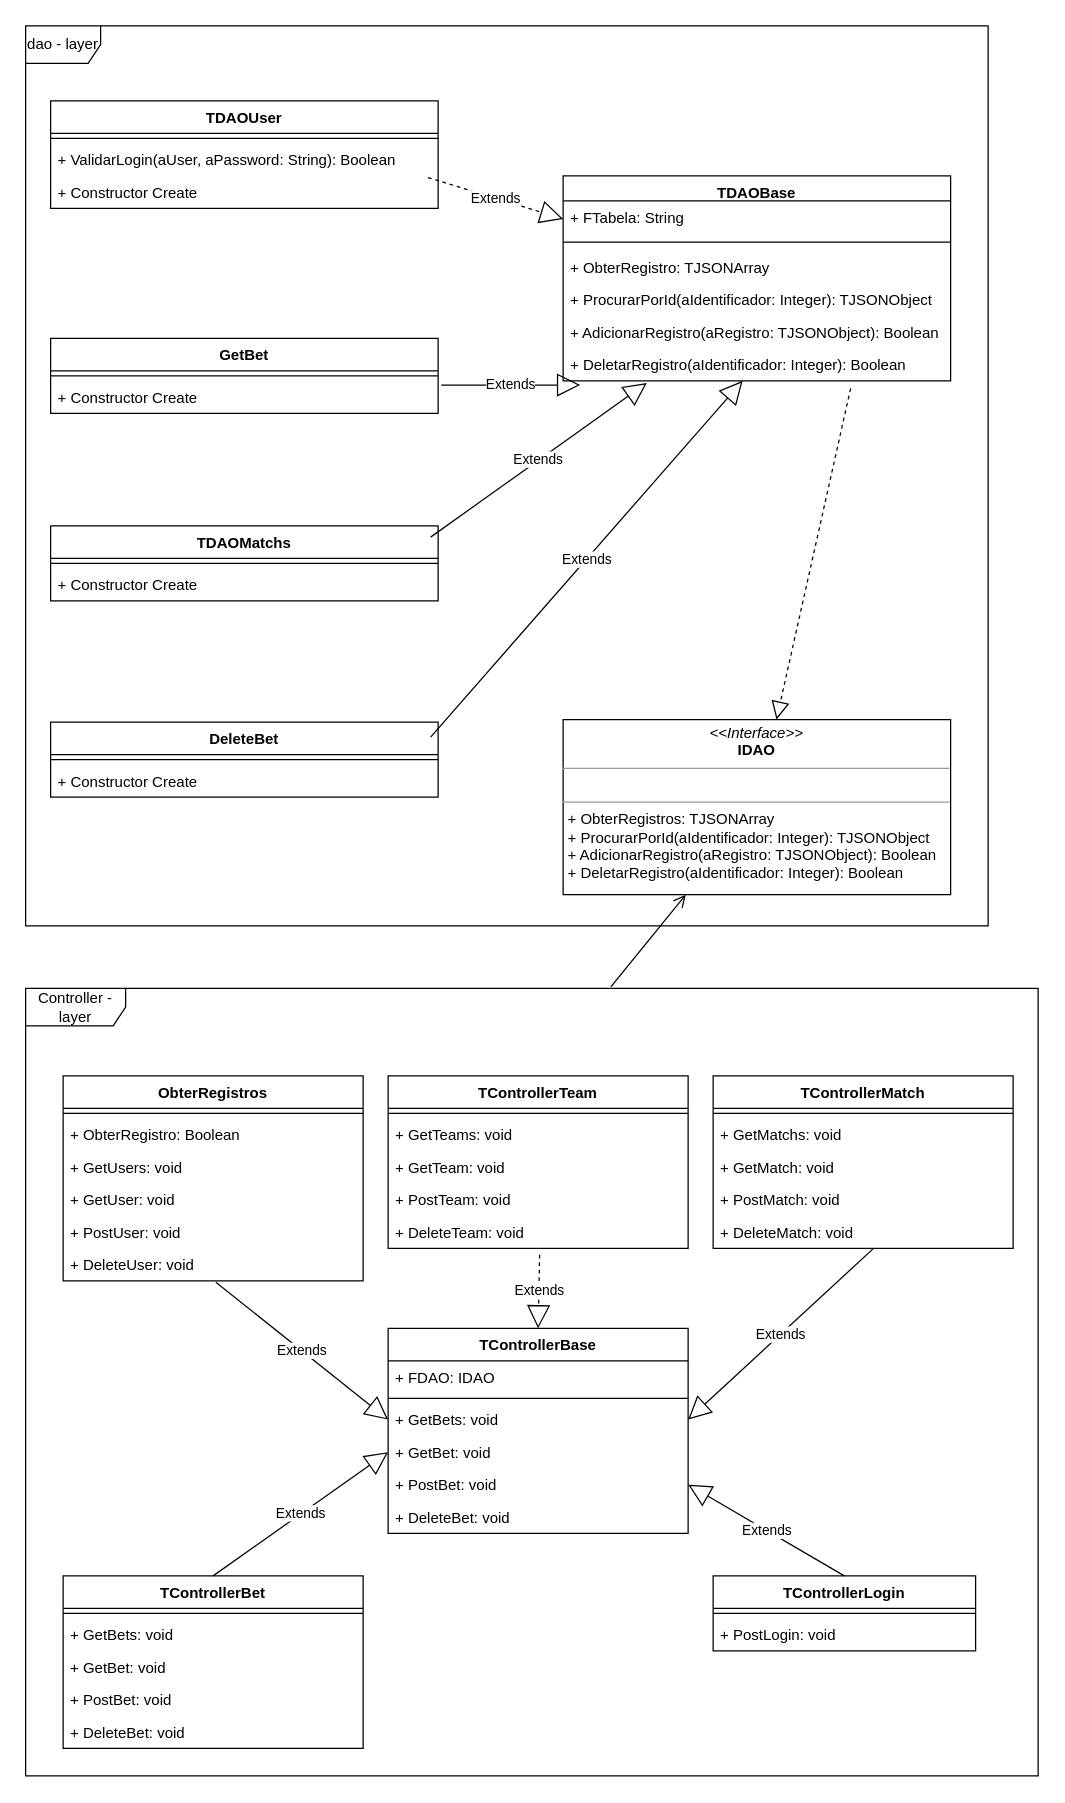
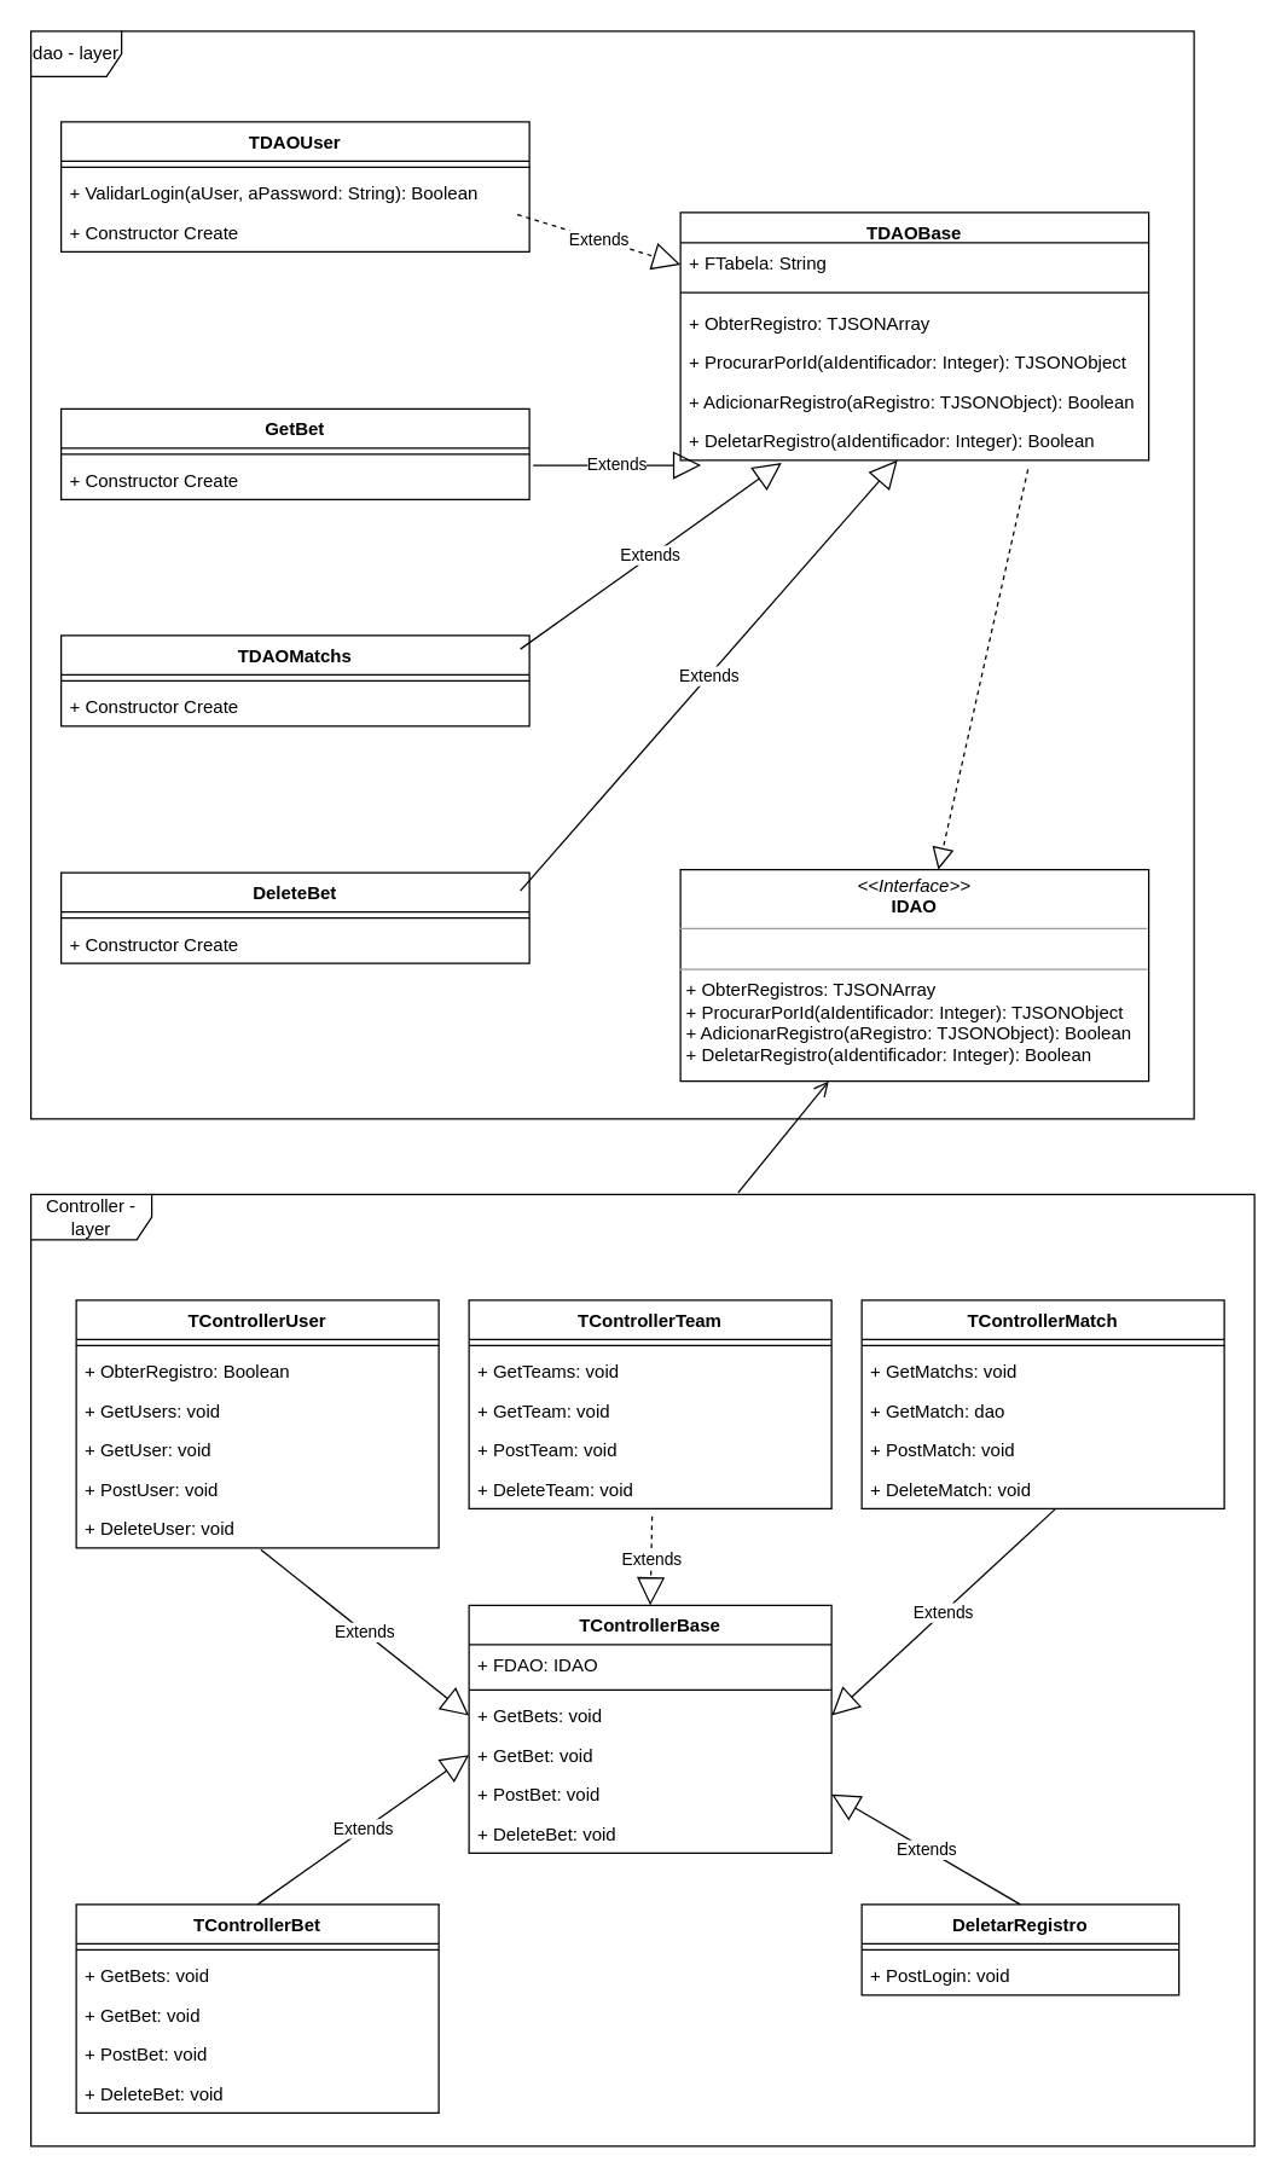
- <mxCell id="18" value="ObterRegistros&#10;" style="swimlane;fontStyle=1;align=center;verticalAlign=top;childLayout=stackLayout;horizontal=1;startSize=26;horizontalStack=0;resizeParent=1;resizeParentMax=0;resizeLast=0;collapsible=1;marginBottom=0;" parent="1" vertex="1"><mxGeometry x="50" y="860" width="240" height="164" as="geometry" /></mxCell>
+ <mxCell id="18" value="TControllerUser&#10;" style="swimlane;fontStyle=1;align=center;verticalAlign=top;childLayout=stackLayout;horizontal=1;startSize=26;horizontalStack=0;resizeParent=1;resizeParentMax=0;resizeLast=0;collapsible=1;marginBottom=0;" parent="1" vertex="1"><mxGeometry x="50" y="860" width="240" height="164" as="geometry" /></mxCell>
- <mxCell id="40" value="+ GetMatch: void&#10;" style="text;strokeColor=none;fillColor=none;align=left;verticalAlign=top;spacingLeft=4;spacingRight=4;overflow=hidden;rotatable=0;points=[[0,0.5],[1,0.5]];portConstraint=eastwest;" parent="37" vertex="1"><mxGeometry y="60" width="240" height="26" as="geometry" /></mxCell>
+ <mxCell id="40" value="+ GetMatch: dao&#10;" style="text;strokeColor=none;fillColor=none;align=left;verticalAlign=top;spacingLeft=4;spacingRight=4;overflow=hidden;rotatable=0;points=[[0,0.5],[1,0.5]];portConstraint=eastwest;" parent="37" vertex="1"><mxGeometry y="60" width="240" height="26" as="geometry" /></mxCell>
- <mxCell id="43" value="TControllerLogin" style="swimlane;fontStyle=1;align=center;verticalAlign=top;childLayout=stackLayout;horizontal=1;startSize=26;horizontalStack=0;resizeParent=1;resizeParentMax=0;resizeLast=0;collapsible=1;marginBottom=0;" parent="1" vertex="1"><mxGeometry x="570" y="1260" width="210" height="60" as="geometry" /></mxCell>
+ <mxCell id="43" value="DeletarRegistro" style="swimlane;fontStyle=1;align=center;verticalAlign=top;childLayout=stackLayout;horizontal=1;startSize=26;horizontalStack=0;resizeParent=1;resizeParentMax=0;resizeLast=0;collapsible=1;marginBottom=0;" parent="1" vertex="1"><mxGeometry x="570" y="1260" width="210" height="60" as="geometry" /></mxCell>
